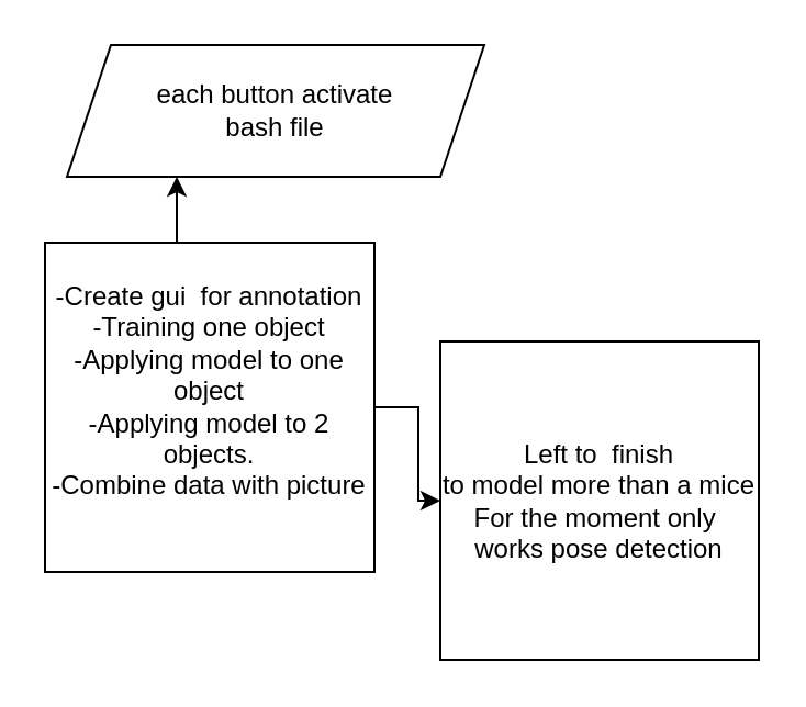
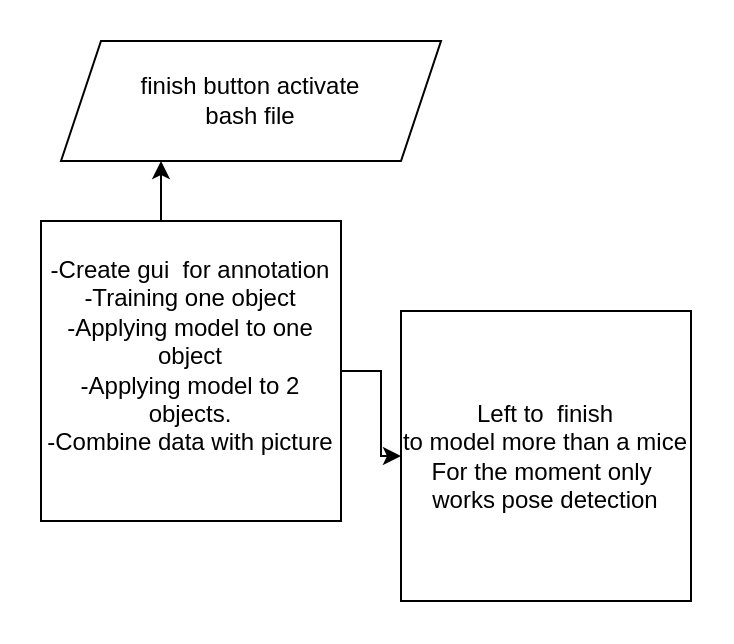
- <mxCell id="6" value="each button activate&lt;div&gt;bash file&lt;/div&gt;" style="shape=parallelogram;perimeter=parallelogramPerimeter;whiteSpace=wrap;html=1;fixedSize=1;" vertex="1" parent="1"><mxGeometry x="30" y="20" width="190" height="60" as="geometry" /></mxCell>
+ <mxCell id="6" value="finish button activate&lt;div&gt;bash file&lt;/div&gt;" style="shape=parallelogram;perimeter=parallelogramPerimeter;whiteSpace=wrap;html=1;fixedSize=1;" vertex="1" parent="1"><mxGeometry x="30" y="20" width="190" height="60" as="geometry" /></mxCell>
